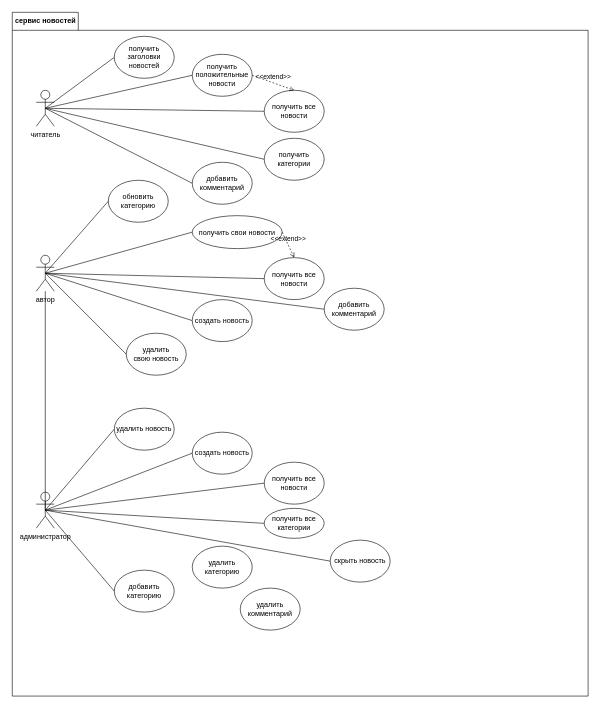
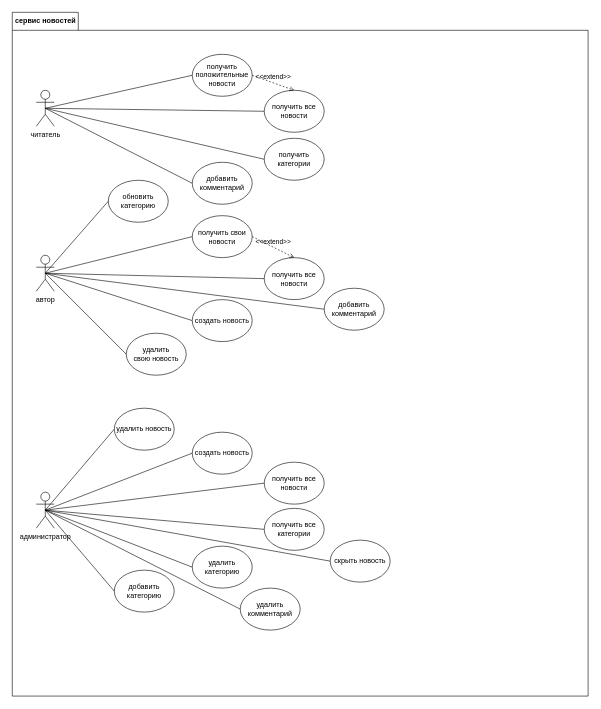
- <mxCell id="5" value="получить заголовки новостей" style="ellipse;whiteSpace=wrap;html=1;" vertex="1" parent="2"><mxGeometry x="170" y="40" width="100" height="70" as="geometry" /></mxCell>
- <mxCell id="41" value="" style="endArrow=none;html=1;exitX=0.5;exitY=0.5;exitDx=0;exitDy=0;exitPerimeter=0;entryX=0;entryY=0.5;entryDx=0;entryDy=0;" edge="1" parent="1" source="40" target="5"><mxGeometry width="50" height="50" relative="1" as="geometry"><mxPoint x="380" y="370" as="sourcePoint" /><mxPoint x="430" y="320" as="targetPoint" /></mxGeometry></mxCell>
- <mxCell id="6" value="получить свои новости" style="ellipse;whiteSpace=wrap;html=1;" vertex="1" parent="2"><mxGeometry x="300" y="339" width="150" height="55" as="geometry" /></mxCell>
+ <mxCell id="6" value="получить свои новости" style="ellipse;whiteSpace=wrap;html=1;" vertex="1" parent="2"><mxGeometry x="300" y="339" width="100" height="70" as="geometry" /></mxCell>
- <mxCell id="29" value="" style="endArrow=none;html=1;exitX=0.5;exitY=0.5;exitDx=0;exitDy=0;exitPerimeter=0;" edge="1" parent="2" source="4" target="3"><mxGeometry width="50" height="50" relative="1" as="geometry"><mxPoint x="65" y="840" as="sourcePoint" /><mxPoint x="430.0" y="872" as="targetPoint" /></mxGeometry></mxCell>
+ <mxCell id="29" value="" style="endArrow=none;html=1;entryX=0;entryY=0.5;entryDx=0;entryDy=0;exitX=0.5;exitY=0.5;exitDx=0;exitDy=0;exitPerimeter=0;" edge="1" parent="2" source="4" target="17"><mxGeometry width="50" height="50" relative="1" as="geometry"><mxPoint x="65" y="840" as="sourcePoint" /><mxPoint x="430.0" y="872" as="targetPoint" /></mxGeometry></mxCell>
- <mxCell id="15" value="получить все категории" style="ellipse;whiteSpace=wrap;html=1;" vertex="1" parent="2"><mxGeometry x="420" y="827" width="100" height="50" as="geometry" /></mxCell>
+ <mxCell id="15" value="получить все категории" style="ellipse;whiteSpace=wrap;html=1;" vertex="1" parent="2"><mxGeometry x="420" y="827" width="100" height="70" as="geometry" /></mxCell>
+ <mxCell id="39" value="" style="endArrow=none;html=1;entryX=0;entryY=0.5;entryDx=0;entryDy=0;exitX=0.5;exitY=0.5;exitDx=0;exitDy=0;exitPerimeter=0;" edge="1" parent="2" source="4" target="38"><mxGeometry width="50" height="50" relative="1" as="geometry"><mxPoint x="65" y="840" as="sourcePoint" /><mxPoint x="540" y="925" as="targetPoint" /></mxGeometry></mxCell>
